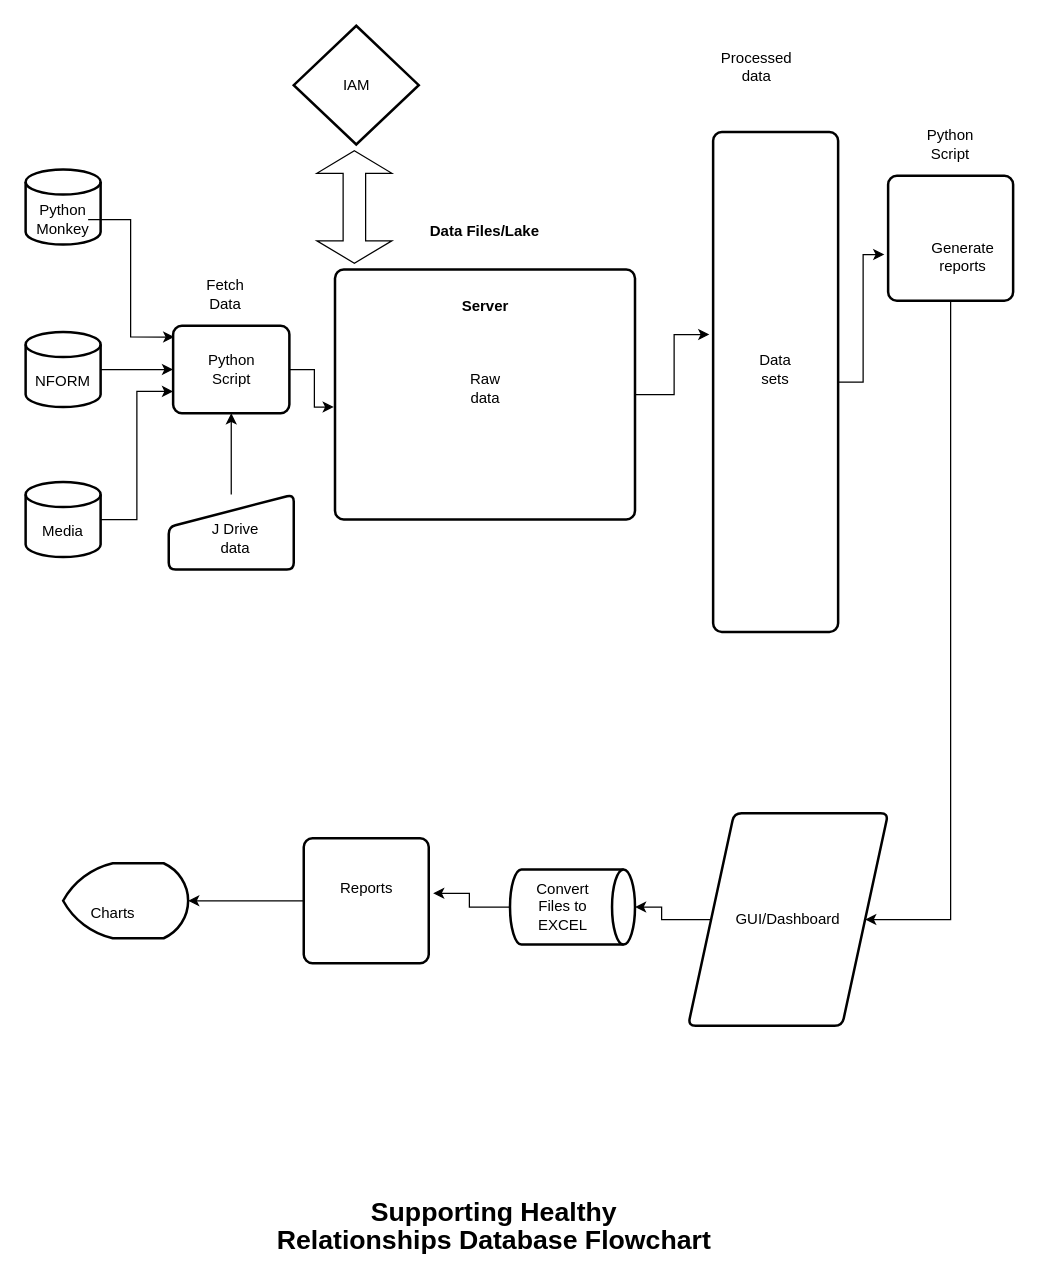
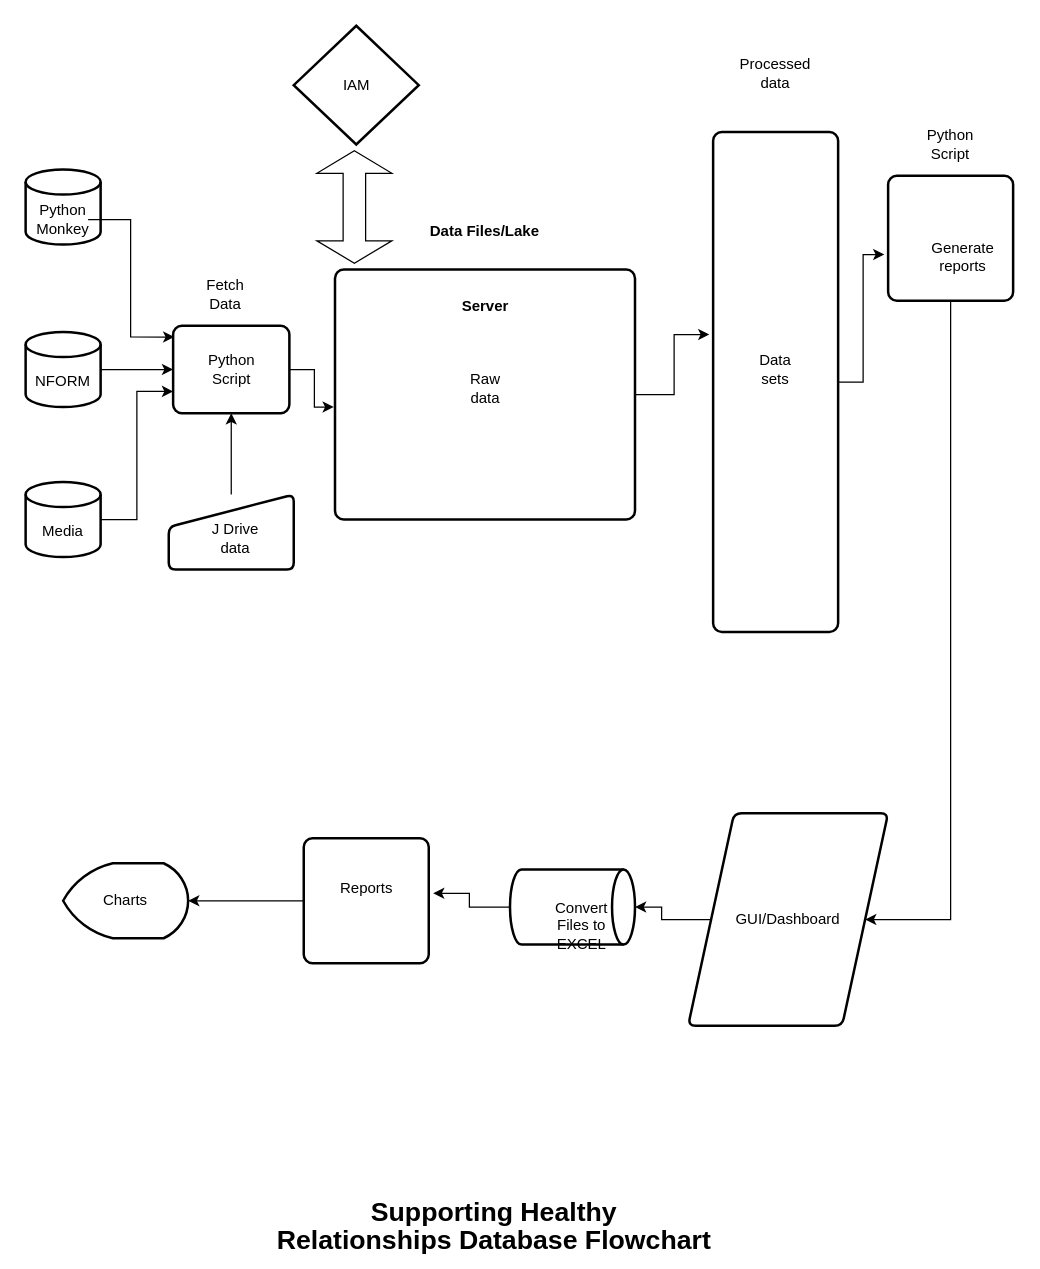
- <mxCell id="47" value="Processed data" style="text;html=1;strokeColor=none;fillColor=none;align=center;verticalAlign=middle;whiteSpace=wrap;rounded=0;" vertex="1" parent="1"><mxGeometry x="585" y="42.5" width="40" height="20" as="geometry" /></mxCell>
+ <mxCell id="47" value="Processed data" style="text;html=1;strokeColor=none;fillColor=none;align=center;verticalAlign=middle;whiteSpace=wrap;rounded=0;" vertex="1" parent="1"><mxGeometry x="600" y="47.5" width="40" height="20" as="geometry" /></mxCell>
- <mxCell id="40" value="Convert Files to EXCEL" style="text;html=1;strokeColor=none;fillColor=none;align=center;verticalAlign=middle;whiteSpace=wrap;rounded=0;" vertex="1" parent="1"><mxGeometry x="430" y="715" width="40" height="20" as="geometry" /></mxCell>
+ <mxCell id="40" value="Convert Files to EXCEL" style="text;html=1;strokeColor=none;fillColor=none;align=center;verticalAlign=middle;whiteSpace=wrap;rounded=0;" vertex="1" parent="1"><mxGeometry x="445" y="730" width="40" height="20" as="geometry" /></mxCell>
- <mxCell id="42" value="Charts" style="text;html=1;strokeColor=none;fillColor=none;align=center;verticalAlign=middle;whiteSpace=wrap;rounded=0;" vertex="1" parent="1"><mxGeometry x="70" y="720" width="40" height="20" as="geometry" /></mxCell>
+ <mxCell id="42" value="Charts" style="text;html=1;strokeColor=none;fillColor=none;align=center;verticalAlign=middle;whiteSpace=wrap;rounded=0;" vertex="1" parent="1"><mxGeometry x="80" y="710" width="40" height="20" as="geometry" /></mxCell>
